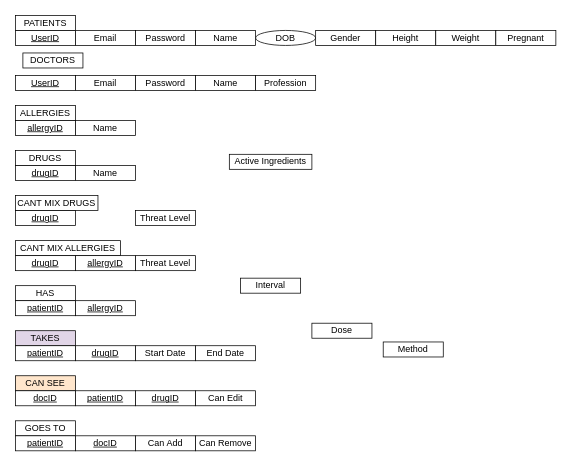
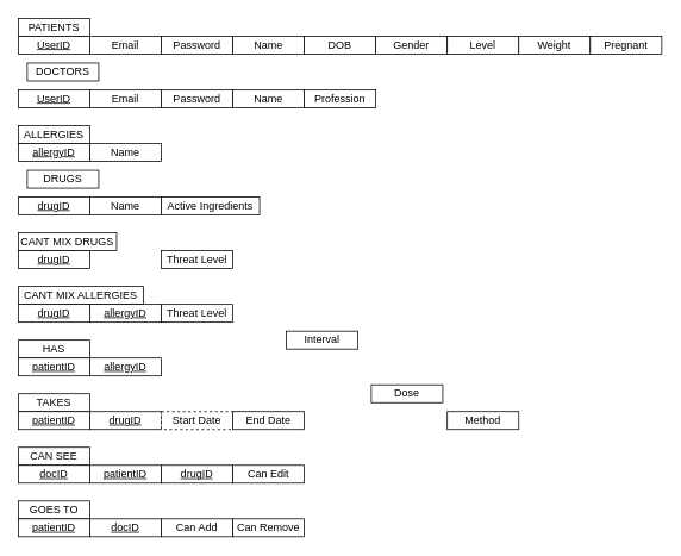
- <mxCell id="7" value="DOB" style="ellipse;whiteSpace=wrap;html=1;fontStyle=0;" vertex="1" parent="1"><mxGeometry x="340" y="40" width="80" height="20" as="geometry" /></mxCell>
+ <mxCell id="7" value="DOB" style="rounded=0;whiteSpace=wrap;html=1;fontStyle=0" vertex="1" parent="1"><mxGeometry x="340" y="40" width="80" height="20" as="geometry" /></mxCell>
- <mxCell id="9" value="Height" style="rounded=0;whiteSpace=wrap;html=1;fontStyle=0" vertex="1" parent="1"><mxGeometry x="500" y="40" width="80" height="20" as="geometry" /></mxCell>
+ <mxCell id="9" value="Level" style="rounded=0;whiteSpace=wrap;html=1;fontStyle=0" vertex="1" parent="1"><mxGeometry x="500" y="40" width="80" height="20" as="geometry" /></mxCell>
- <mxCell id="21" value="DRUGS" style="rounded=0;whiteSpace=wrap;html=1;fontStyle=0" vertex="1" parent="1"><mxGeometry x="20" y="200" width="80" height="20" as="geometry" /></mxCell>
+ <mxCell id="21" value="DRUGS" style="rounded=0;whiteSpace=wrap;html=1;fontStyle=0" vertex="1" parent="1"><mxGeometry x="30" y="190" width="80" height="20" as="geometry" /></mxCell>
- <mxCell id="24" value="Active Ingredients" style="rounded=0;whiteSpace=wrap;html=1;fontStyle=0" vertex="1" parent="1"><mxGeometry x="305" y="205" width="110" height="20" as="geometry" /></mxCell>
+ <mxCell id="24" value="Active Ingredients" style="rounded=0;whiteSpace=wrap;html=1;fontStyle=0" vertex="1" parent="1"><mxGeometry x="180" y="220" width="110" height="20" as="geometry" /></mxCell>
- <mxCell id="32" value="TAKES" style="rounded=0;whiteSpace=wrap;html=1;fontStyle=0;fillColor=#e1d5e7;" vertex="1" parent="1"><mxGeometry x="20" y="440" width="80" height="20" as="geometry" /></mxCell>
+ <mxCell id="32" value="TAKES" style="rounded=0;whiteSpace=wrap;html=1;fontStyle=0" vertex="1" parent="1"><mxGeometry x="20" y="440" width="80" height="20" as="geometry" /></mxCell>
- <mxCell id="42" value="Method" style="rounded=0;whiteSpace=wrap;html=1;fontStyle=0" vertex="1" parent="1"><mxGeometry x="510" y="455" width="80" height="20" as="geometry" /></mxCell>
+ <mxCell id="42" value="Method" style="rounded=0;whiteSpace=wrap;html=1;fontStyle=0" vertex="1" parent="1"><mxGeometry x="500" y="460" width="80" height="20" as="geometry" /></mxCell>
- <mxCell id="38" value="Start Date" style="rounded=0;whiteSpace=wrap;html=1;fontStyle=0" vertex="1" parent="1"><mxGeometry x="180" y="460" width="80" height="20" as="geometry" /></mxCell>
+ <mxCell id="38" value="Start Date" style="rounded=0;whiteSpace=wrap;html=1;fontStyle=0;dashed=1;" vertex="1" parent="1"><mxGeometry x="180" y="460" width="80" height="20" as="geometry" /></mxCell>
- <mxCell id="43" value="CAN SEE" style="rounded=0;whiteSpace=wrap;html=1;fontStyle=0;fillColor=#ffe6cc;" vertex="1" parent="1"><mxGeometry x="20" y="500" width="80" height="20" as="geometry" /></mxCell>
+ <mxCell id="43" value="CAN SEE" style="rounded=0;whiteSpace=wrap;html=1;fontStyle=0" vertex="1" parent="1"><mxGeometry x="20" y="500" width="80" height="20" as="geometry" /></mxCell>
